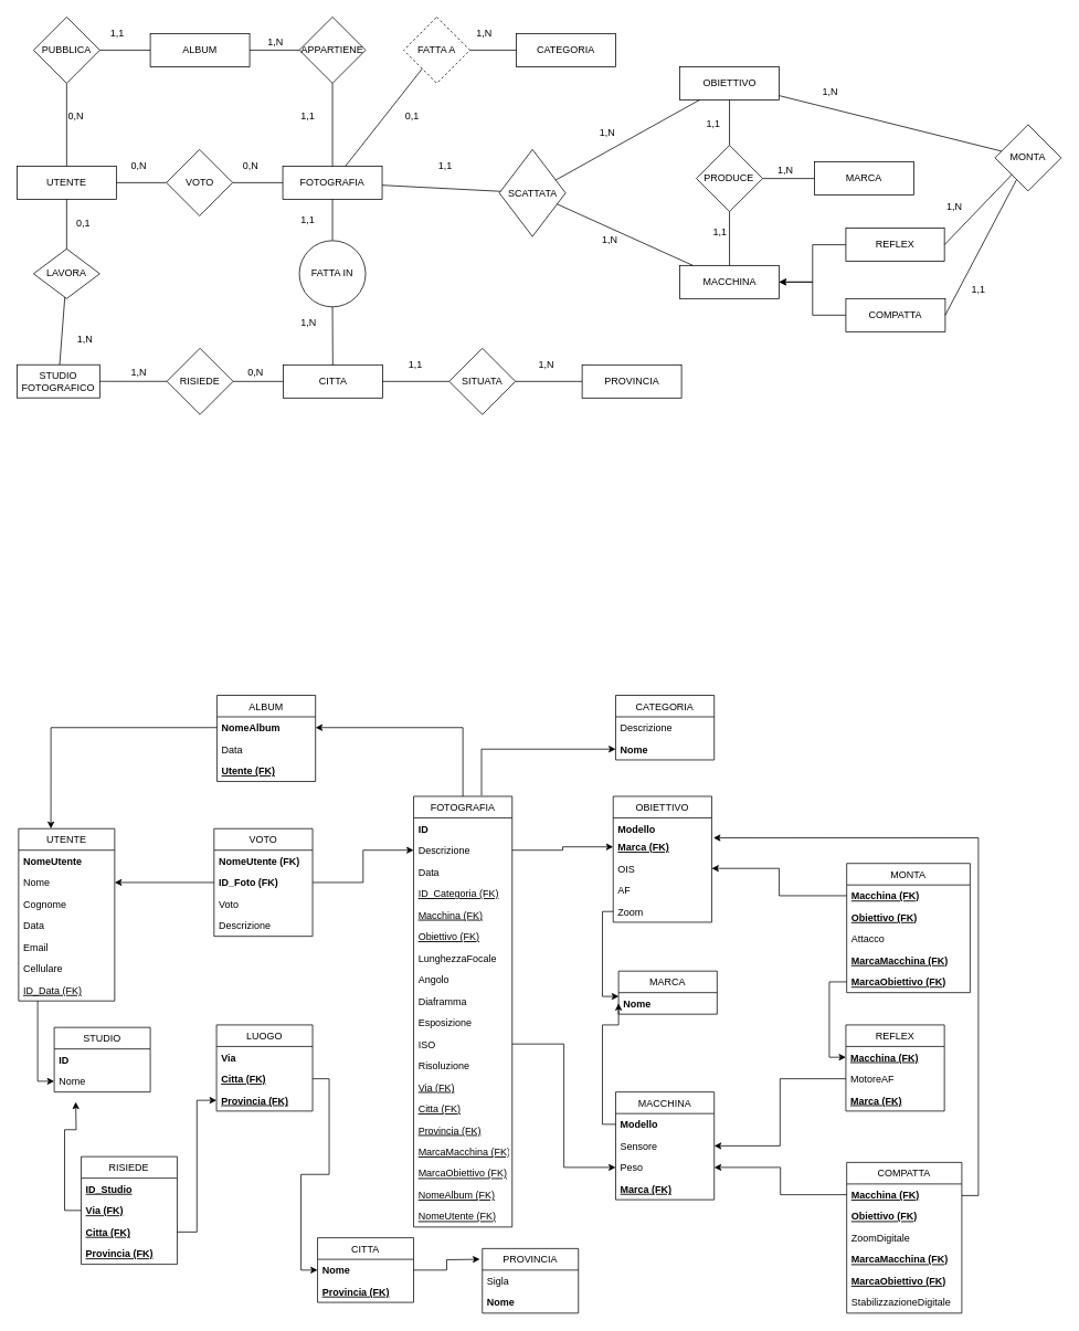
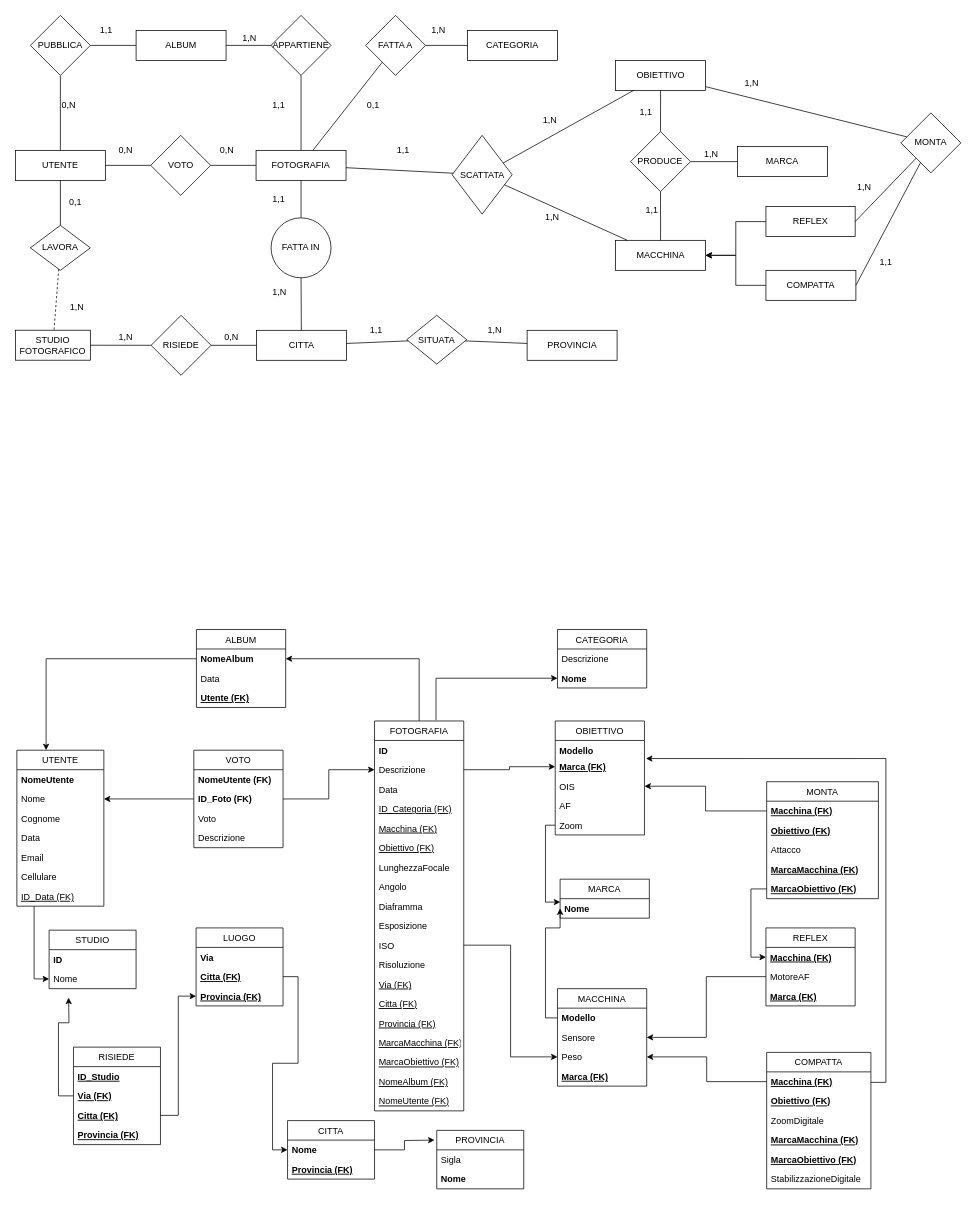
- <mxCell id="41" value="FATTA A" style="rhombus;whiteSpace=wrap;html=1;dashed=1;" parent="1" vertex="1"><mxGeometry x="487" y="20" width="80" height="80" as="geometry" /></mxCell>
+ <mxCell id="41" value="FATTA A" style="rhombus;whiteSpace=wrap;html=1;" parent="1" vertex="1"><mxGeometry x="487" y="20" width="80" height="80" as="geometry" /></mxCell>
- <mxCell id="28" value="" style="endArrow=none;html=1;" parent="1" source="26" target="17" edge="1"><mxGeometry width="50" height="50" relative="1" as="geometry"><mxPoint x="90" y="310" as="sourcePoint" /><mxPoint x="90" y="250" as="targetPoint" /></mxGeometry></mxCell>
+ <mxCell id="28" value="" style="endArrow=none;html=1;dashed=1;" parent="1" source="26" target="17" edge="1"><mxGeometry width="50" height="50" relative="1" as="geometry"><mxPoint x="90" y="310" as="sourcePoint" /><mxPoint x="90" y="250" as="targetPoint" /></mxGeometry></mxCell>
- <mxCell id="141" value="SITUATA" style="rhombus;whiteSpace=wrap;html=1;" parent="1" vertex="1"><mxGeometry x="542" y="420" width="80" height="80" as="geometry" /></mxCell>
+ <mxCell id="141" value="SITUATA" style="rhombus;whiteSpace=wrap;html=1;" parent="1" vertex="1"><mxGeometry x="542" y="420" width="80" height="65" as="geometry" /></mxCell>
